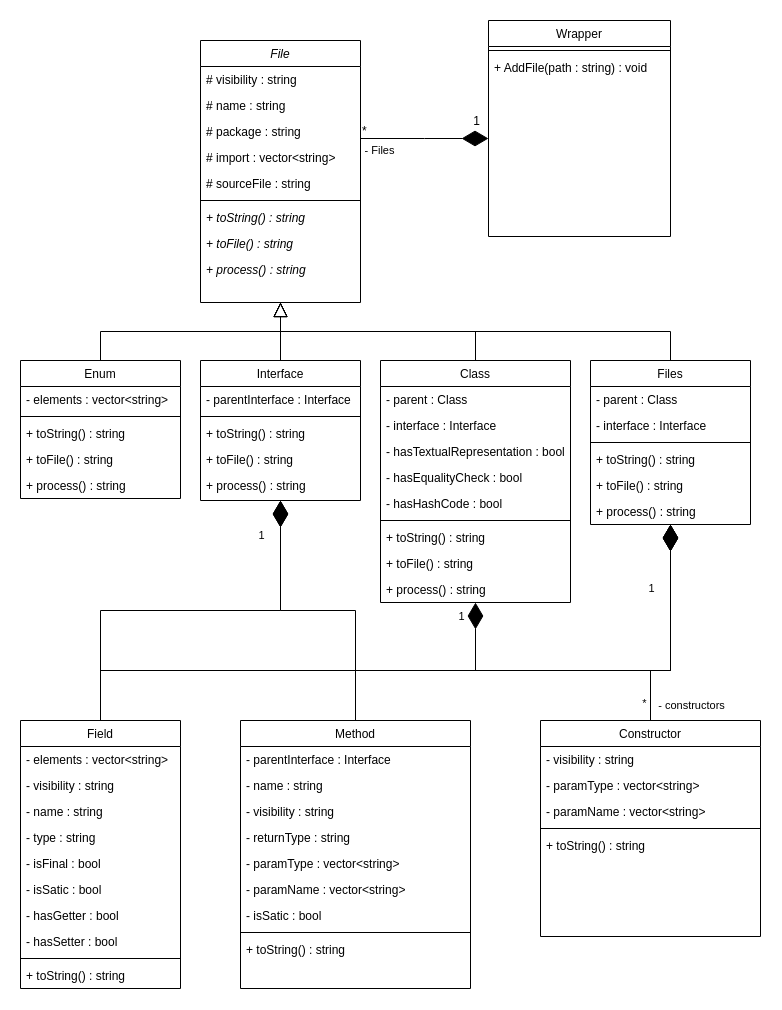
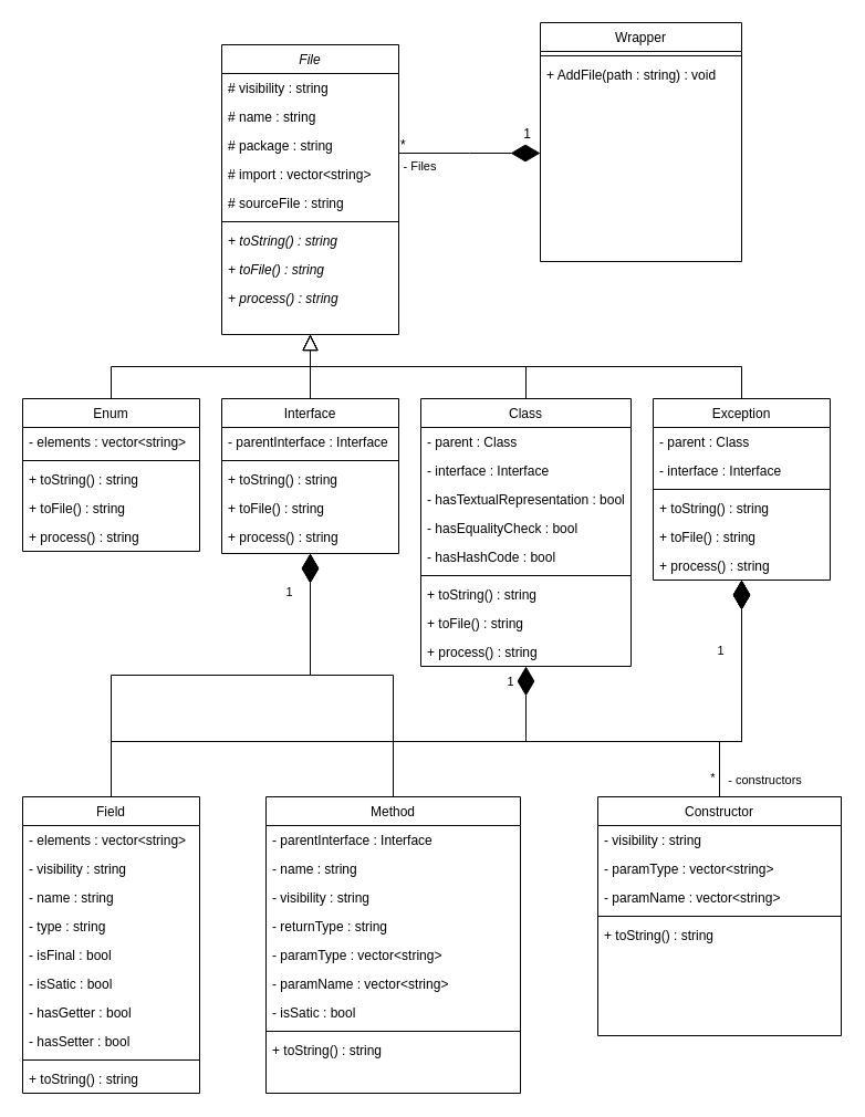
- <mxCell id="78" value="Files" style="swimlane;fontStyle=0;align=center;verticalAlign=top;childLayout=stackLayout;horizontal=1;startSize=26;horizontalStack=0;resizeParent=1;resizeLast=0;collapsible=1;marginBottom=0;rounded=0;shadow=0;strokeWidth=1;" parent="1" vertex="1"><mxGeometry x="590" y="360" width="160" height="164" as="geometry"><mxRectangle x="130" y="380" width="160" height="26" as="alternateBounds" /></mxGeometry></mxCell>
+ <mxCell id="78" value="Exception" style="swimlane;fontStyle=0;align=center;verticalAlign=top;childLayout=stackLayout;horizontal=1;startSize=26;horizontalStack=0;resizeParent=1;resizeLast=0;collapsible=1;marginBottom=0;rounded=0;shadow=0;strokeWidth=1;" parent="1" vertex="1"><mxGeometry x="590" y="360" width="160" height="164" as="geometry"><mxRectangle x="130" y="380" width="160" height="26" as="alternateBounds" /></mxGeometry></mxCell>
